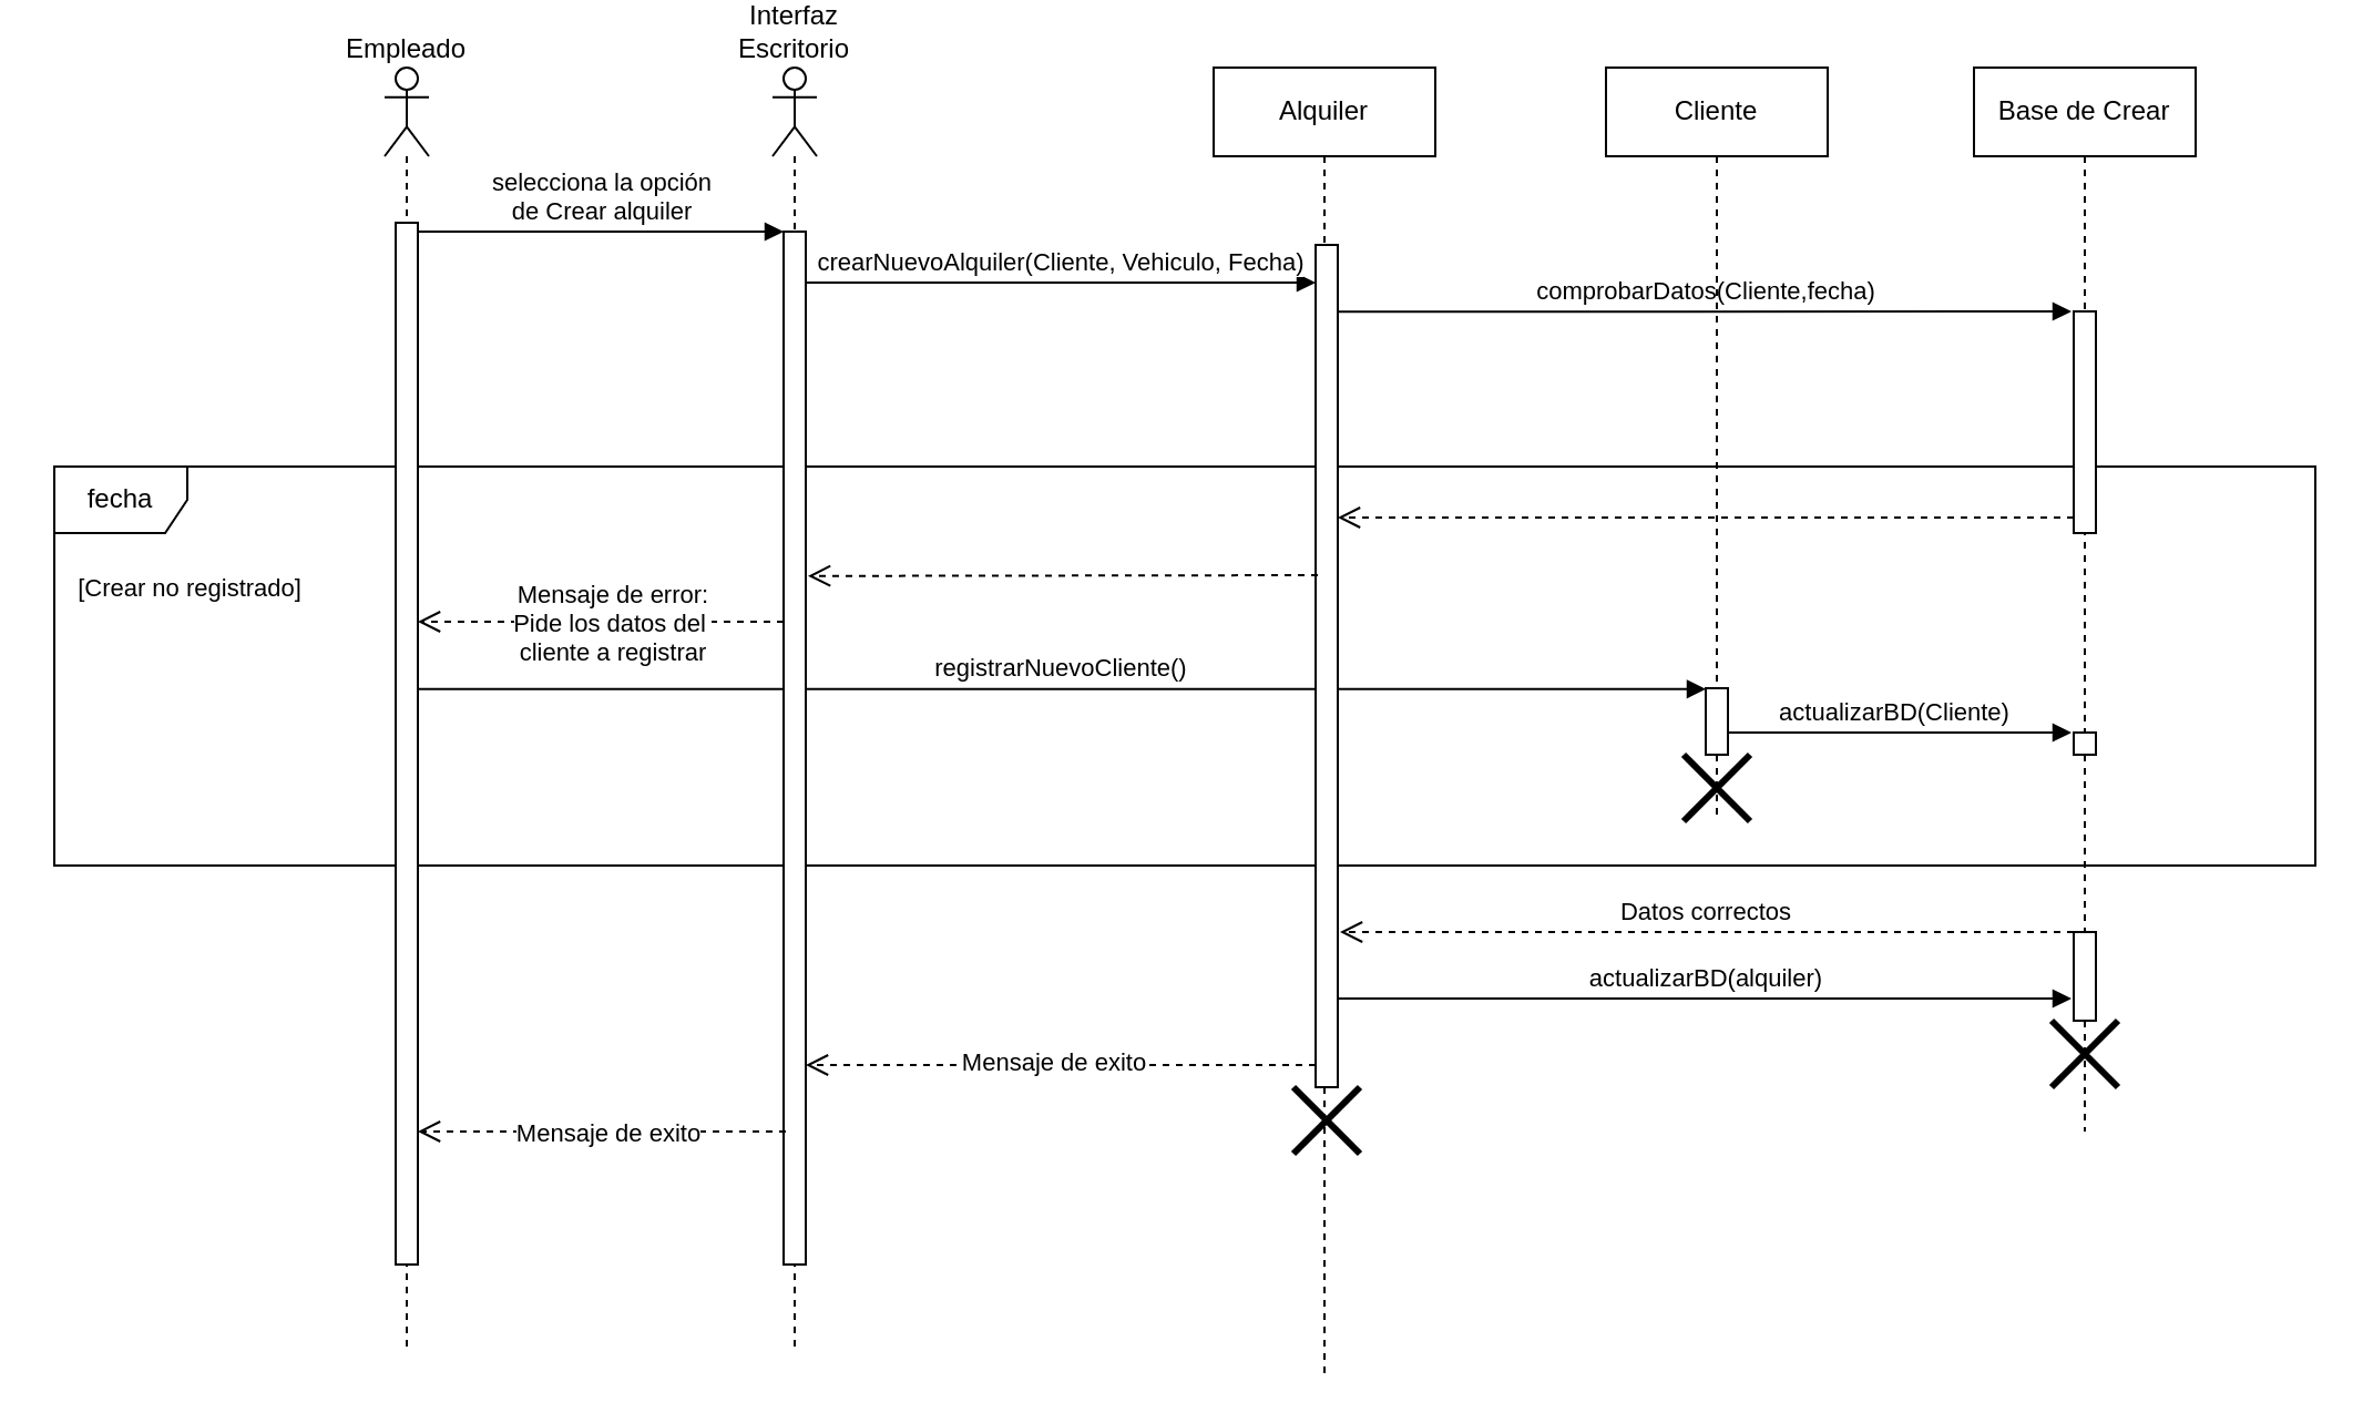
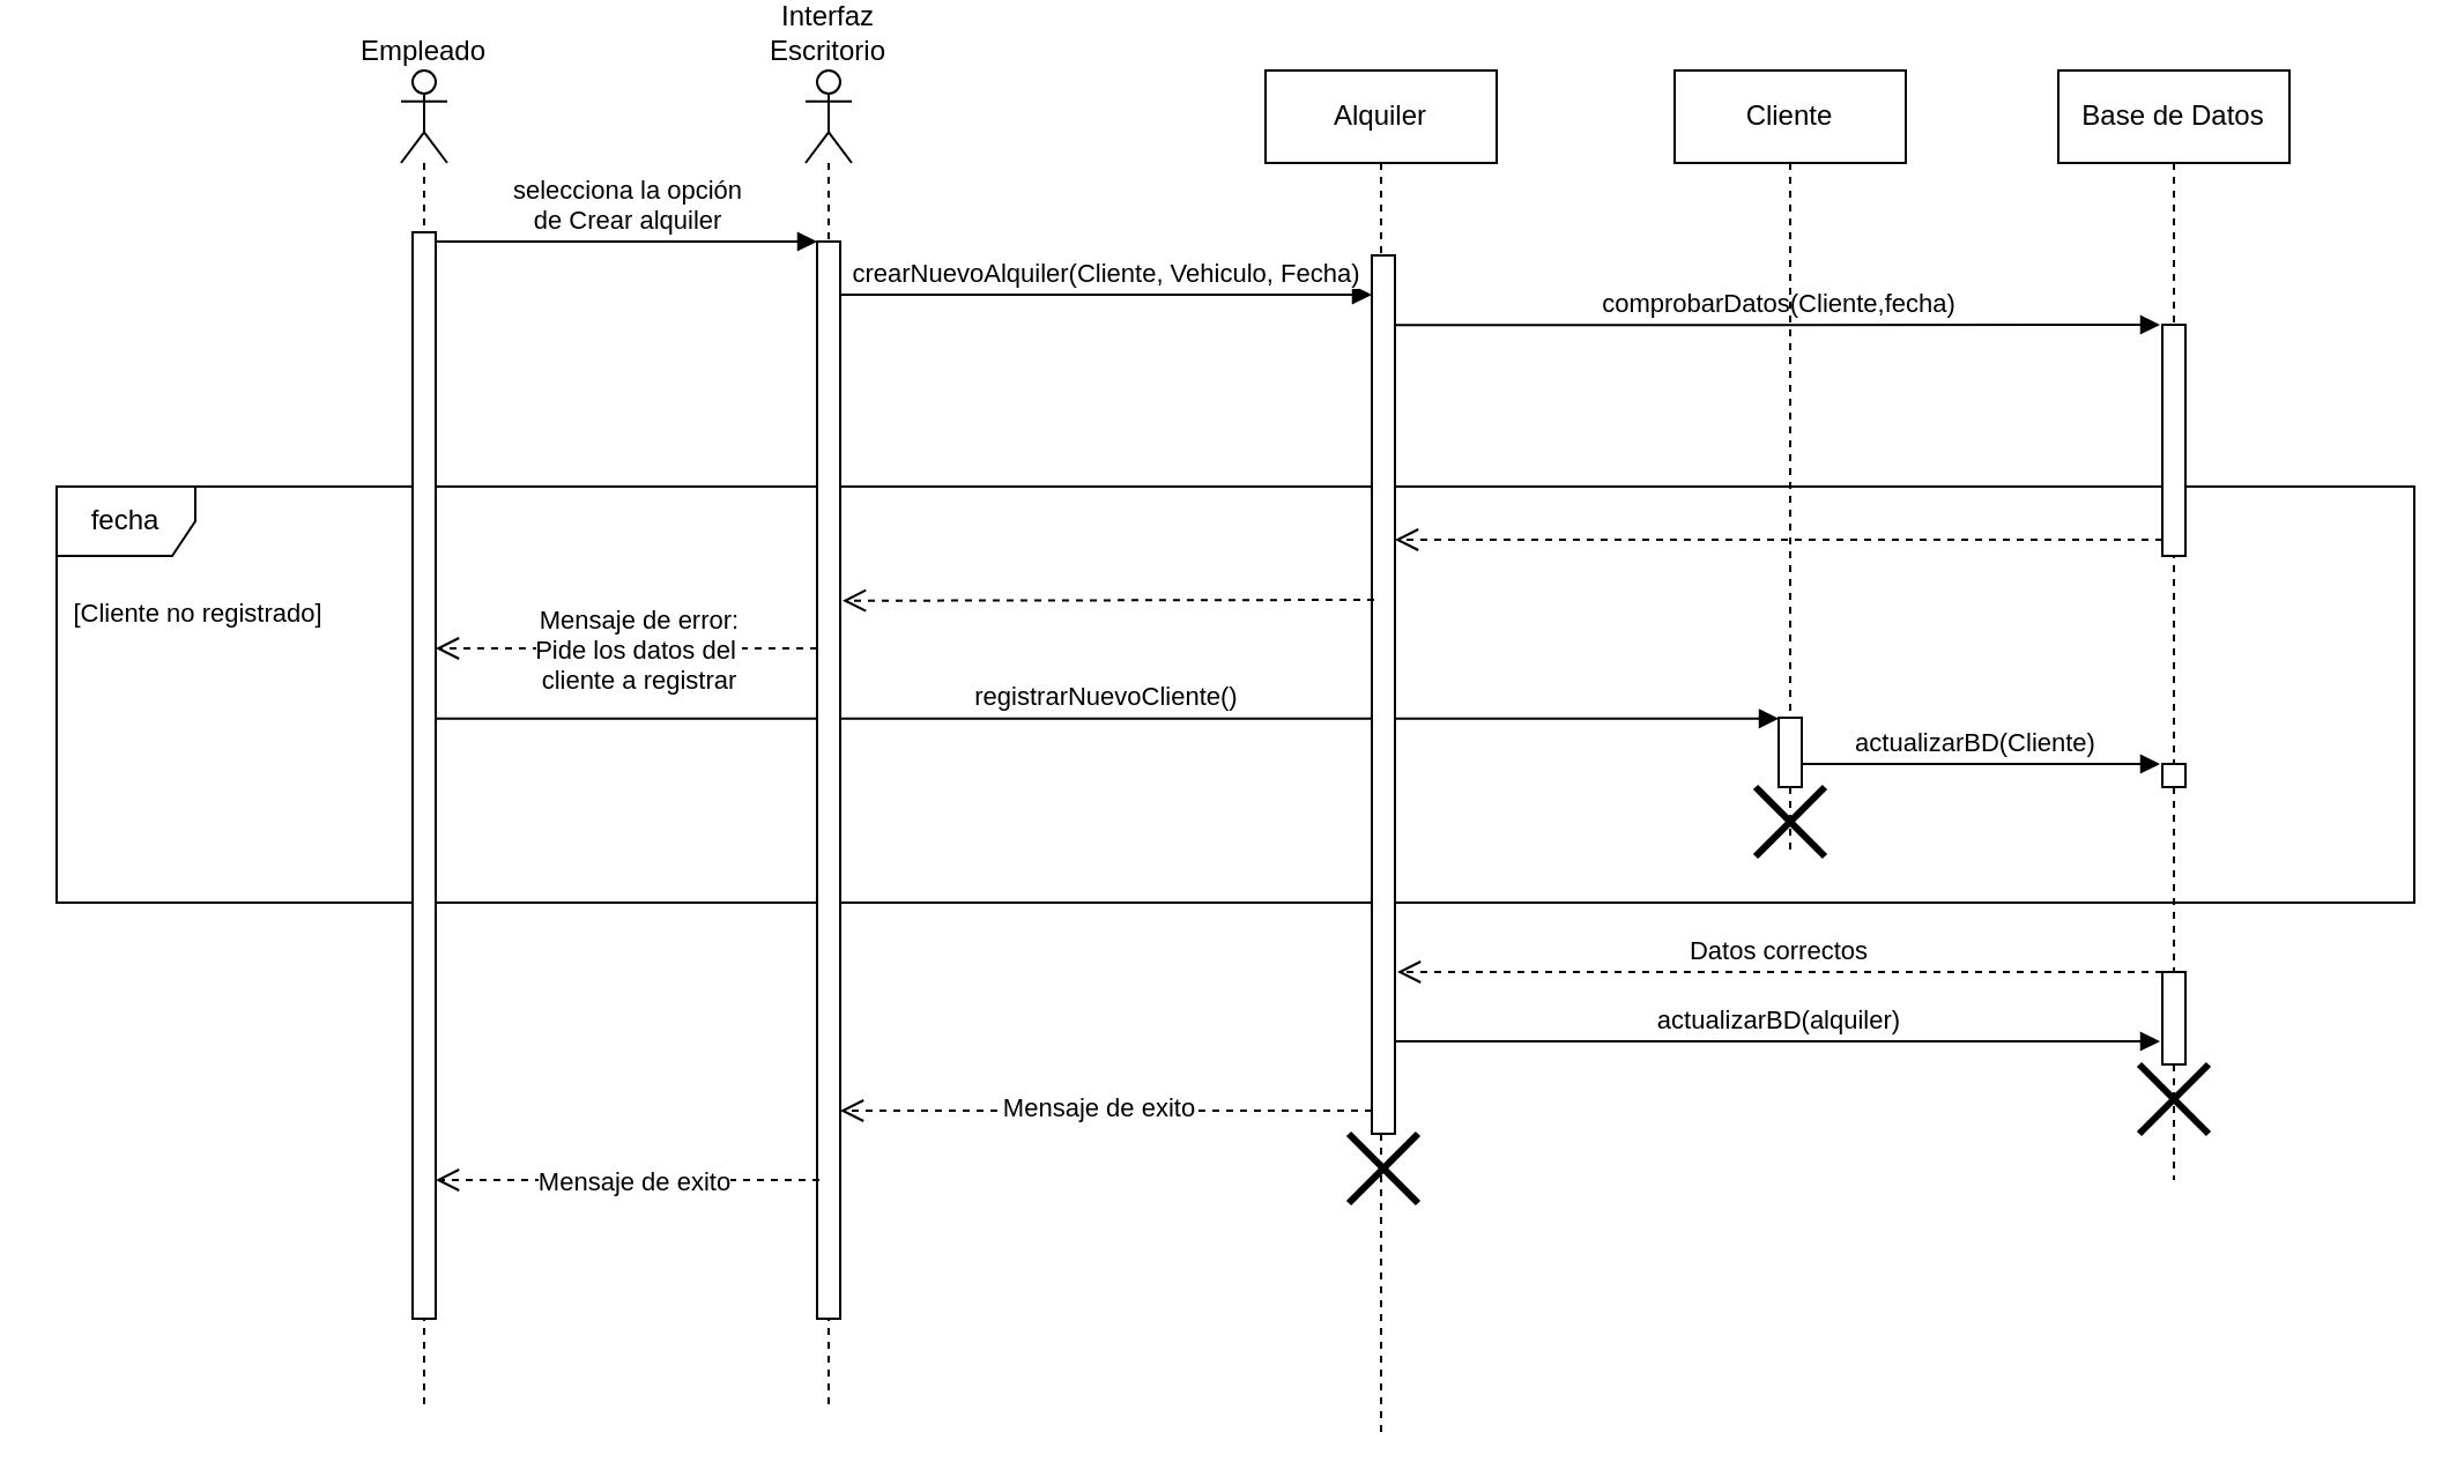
- <mxCell id="29" value="Base de Crear" style="shape=umlLifeline;perimeter=lifelinePerimeter;whiteSpace=wrap;html=1;container=0;dropTarget=0;collapsible=0;recursiveResize=0;outlineConnect=0;portConstraint=eastwest;newEdgeStyle={&quot;edgeStyle&quot;:&quot;elbowEdgeStyle&quot;,&quot;elbow&quot;:&quot;vertical&quot;,&quot;curved&quot;:0,&quot;rounded&quot;:0};" vertex="1" parent="28"><mxGeometry width="100" height="480" as="geometry" /></mxCell>
+ <mxCell id="29" value="Base de Datos" style="shape=umlLifeline;perimeter=lifelinePerimeter;whiteSpace=wrap;html=1;container=0;dropTarget=0;collapsible=0;recursiveResize=0;outlineConnect=0;portConstraint=eastwest;newEdgeStyle={&quot;edgeStyle&quot;:&quot;elbowEdgeStyle&quot;,&quot;elbow&quot;:&quot;vertical&quot;,&quot;curved&quot;:0,&quot;rounded&quot;:0};" vertex="1" parent="28"><mxGeometry width="100" height="480" as="geometry" /></mxCell>
- <mxCell id="6" value="&lt;font style=&quot;font-size: 11px;&quot;&gt;[Crear no registrado]&lt;/font&gt;" style="text;html=1;align=center;verticalAlign=middle;resizable=0;points=[];autosize=1;strokeColor=none;fillColor=none;" vertex="1" parent="1"><mxGeometry x="20" y="240" width="130" height="30" as="geometry" /></mxCell>
+ <mxCell id="6" value="&lt;font style=&quot;font-size: 11px;&quot;&gt;[Cliente no registrado]&lt;/font&gt;" style="text;html=1;align=center;verticalAlign=middle;resizable=0;points=[];autosize=1;strokeColor=none;fillColor=none;" vertex="1" parent="1"><mxGeometry x="20" y="240" width="130" height="30" as="geometry" /></mxCell>
